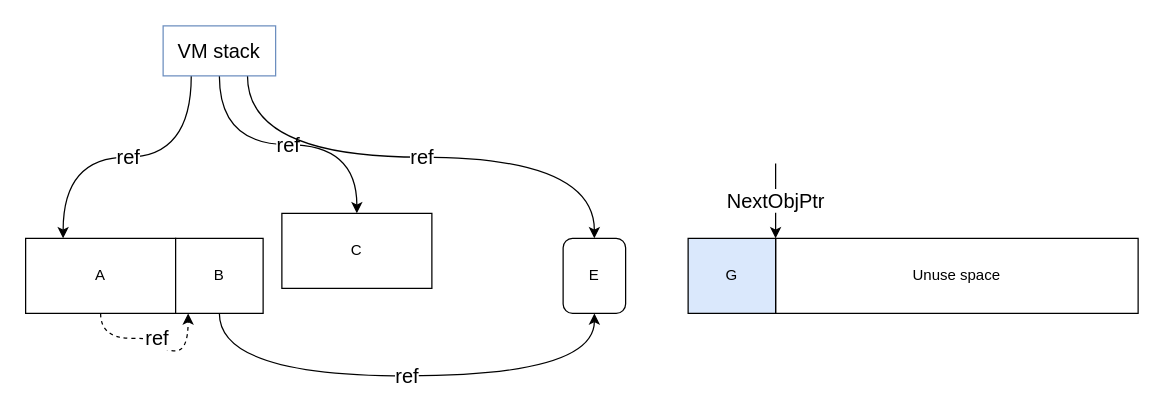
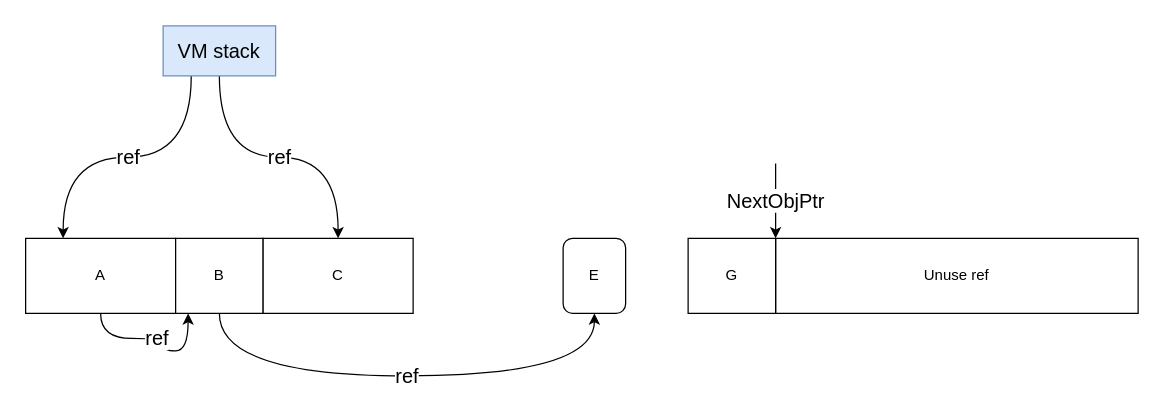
- <mxCell id="12" value="&lt;font style=&quot;font-size: 16px;&quot;&gt;VM stack&lt;/font&gt;" style="rounded=0;whiteSpace=wrap;html=1;fillColor=#ffffff;strokeColor=#6c8ebf;" vertex="1" parent="1"><mxGeometry x="130" y="20" width="90" height="40" as="geometry" /></mxCell>
+ <mxCell id="12" value="&lt;font style=&quot;font-size: 16px;&quot;&gt;VM stack&lt;/font&gt;" style="rounded=0;whiteSpace=wrap;html=1;fillColor=#dae8fc;strokeColor=#6c8ebf;" vertex="1" parent="1"><mxGeometry x="130" y="20" width="90" height="40" as="geometry" /></mxCell>
- <mxCell id="11" value="&lt;font style=&quot;font-size: 16px;&quot;&gt;ref&lt;/font&gt;" style="edgeStyle=orthogonalEdgeStyle;rounded=0;orthogonalLoop=1;jettySize=auto;html=1;exitX=0.75;exitY=1;exitDx=0;exitDy=0;entryX=0.5;entryY=0;entryDx=0;entryDy=0;curved=1;" edge="1" parent="1" source="12" target="13"><mxGeometry relative="1" as="geometry" /></mxCell>
- <mxCell id="7" value="C" style="rounded=0;whiteSpace=wrap;html=1;" vertex="1" parent="1"><mxGeometry x="225" y="170" width="120" height="60" as="geometry" /></mxCell>
+ <mxCell id="7" value="C" style="rounded=0;whiteSpace=wrap;html=1;" vertex="1" parent="1"><mxGeometry x="210" y="190" width="120" height="60" as="geometry" /></mxCell>
- <mxCell id="14" value="G" style="rounded=0;whiteSpace=wrap;html=1;fillColor=#dae8fc;" vertex="1" parent="1"><mxGeometry x="550" y="190" width="70" height="60" as="geometry" /></mxCell>
+ <mxCell id="14" value="G" style="rounded=0;whiteSpace=wrap;html=1;" vertex="1" parent="1"><mxGeometry x="550" y="190" width="70" height="60" as="geometry" /></mxCell>
- <mxCell id="2" value="Unuse space" style="rounded=0;whiteSpace=wrap;html=1;" vertex="1" parent="1"><mxGeometry x="620" y="190" width="290" height="60" as="geometry" /></mxCell>
+ <mxCell id="2" value="Unuse ref" style="rounded=0;whiteSpace=wrap;html=1;" vertex="1" parent="1"><mxGeometry x="620" y="190" width="290" height="60" as="geometry" /></mxCell>
- <mxCell id="3" value="&lt;font style=&quot;font-size: 16px;&quot;&gt;ref&lt;/font&gt;" style="edgeStyle=orthogonalEdgeStyle;rounded=0;orthogonalLoop=1;jettySize=auto;html=1;exitX=0.5;exitY=1;exitDx=0;exitDy=0;entryX=0.143;entryY=1;entryDx=0;entryDy=0;curved=1;entryPerimeter=0;dashed=1;" edge="1" parent="1" source="4" target="6"><mxGeometry relative="1" as="geometry"><Array as="points"><mxPoint x="80" y="270" /><mxPoint x="130" y="270" /><mxPoint x="130" y="280" /><mxPoint x="150" y="280" /></Array></mxGeometry></mxCell>
+ <mxCell id="3" value="&lt;font style=&quot;font-size: 16px;&quot;&gt;ref&lt;/font&gt;" style="edgeStyle=orthogonalEdgeStyle;rounded=0;orthogonalLoop=1;jettySize=auto;html=1;exitX=0.5;exitY=1;exitDx=0;exitDy=0;entryX=0.143;entryY=1;entryDx=0;entryDy=0;curved=1;entryPerimeter=0;" edge="1" parent="1" source="4" target="6"><mxGeometry relative="1" as="geometry"><Array as="points"><mxPoint x="80" y="270" /><mxPoint x="130" y="270" /><mxPoint x="130" y="280" /><mxPoint x="150" y="280" /></Array></mxGeometry></mxCell>
